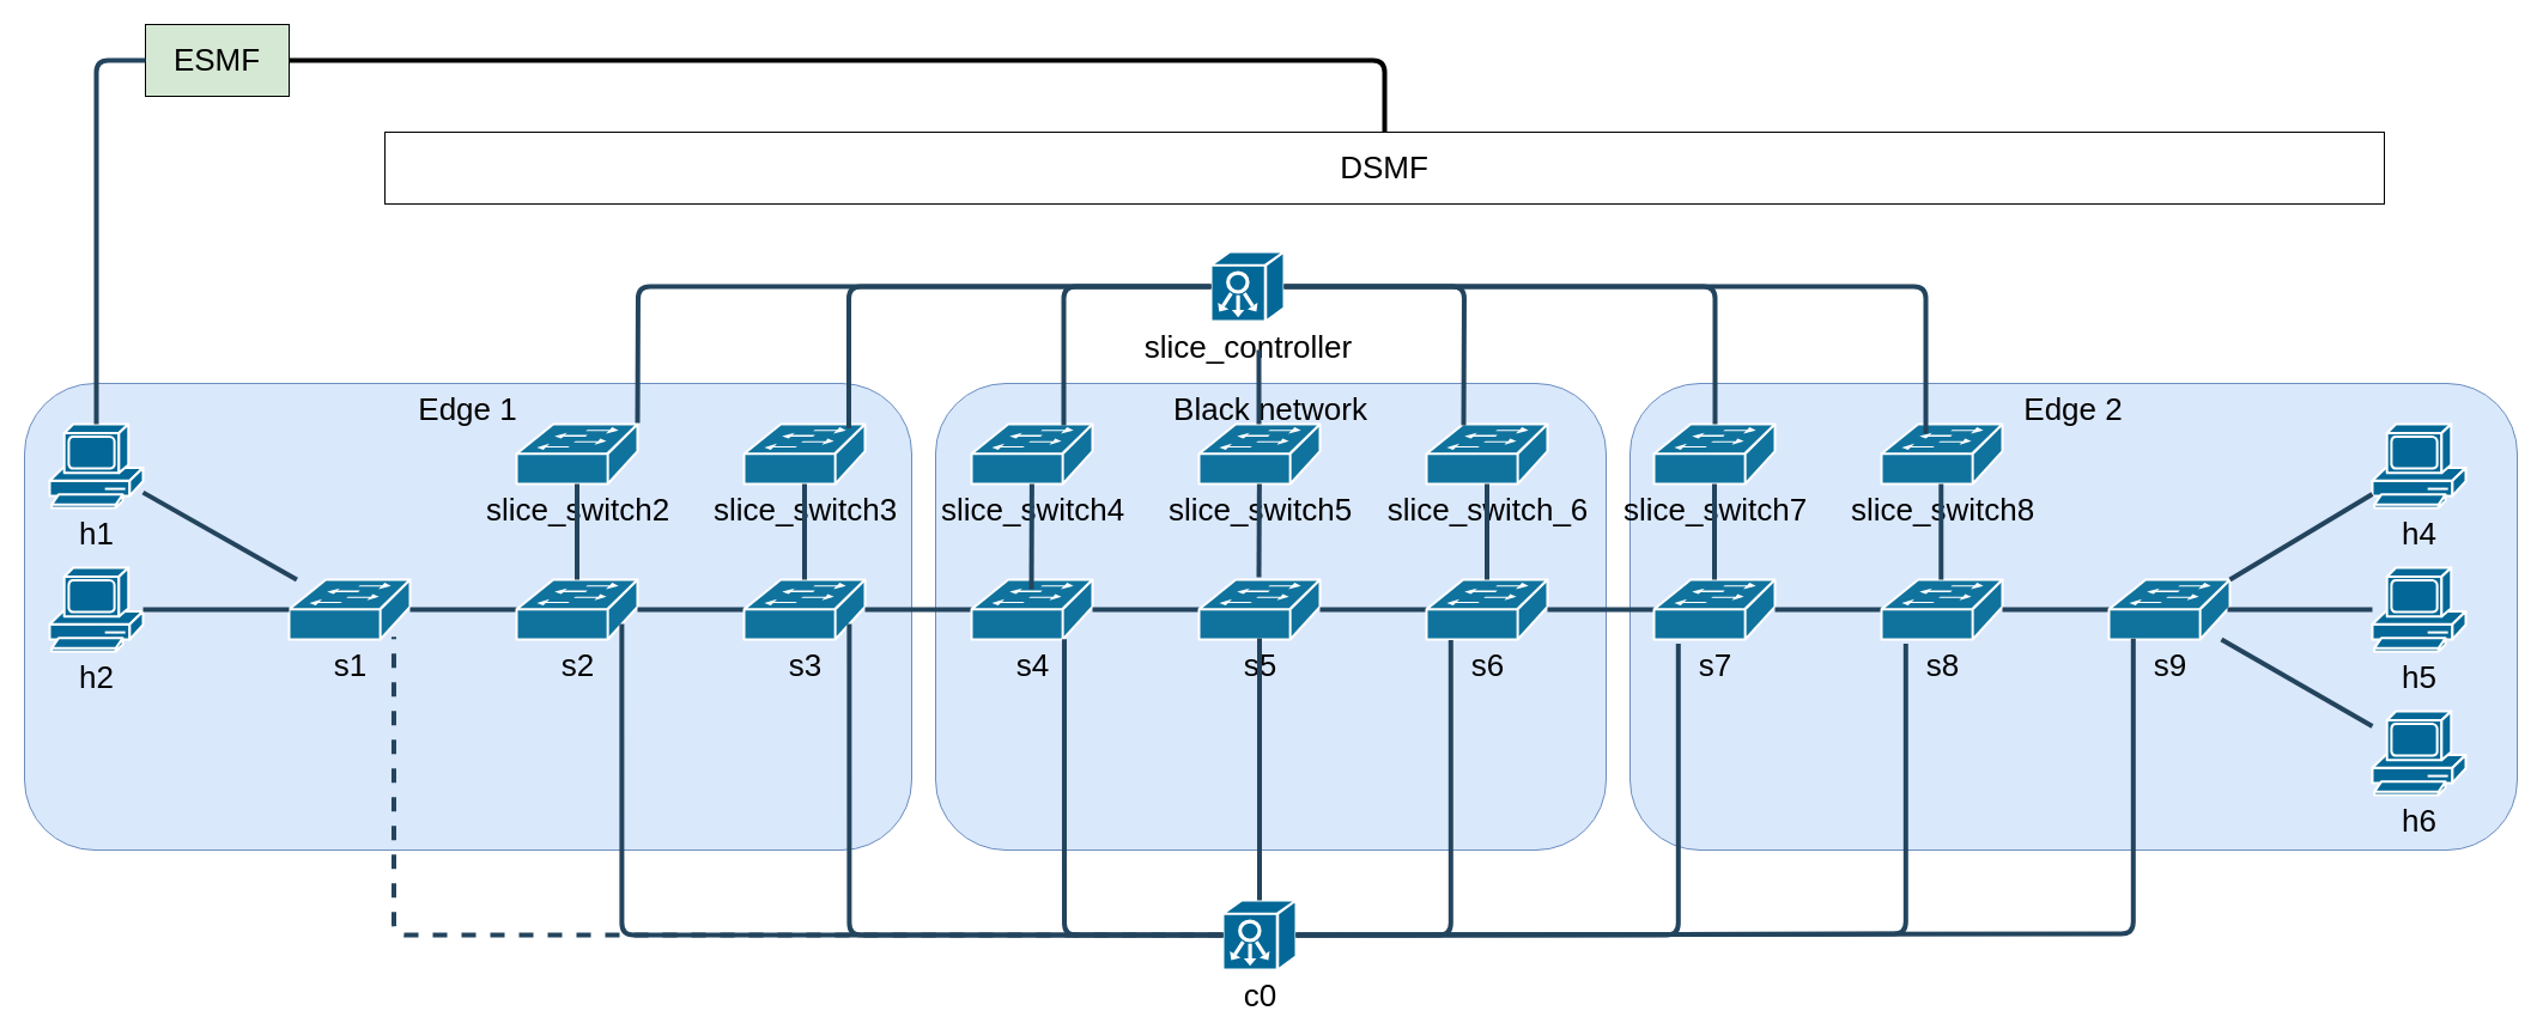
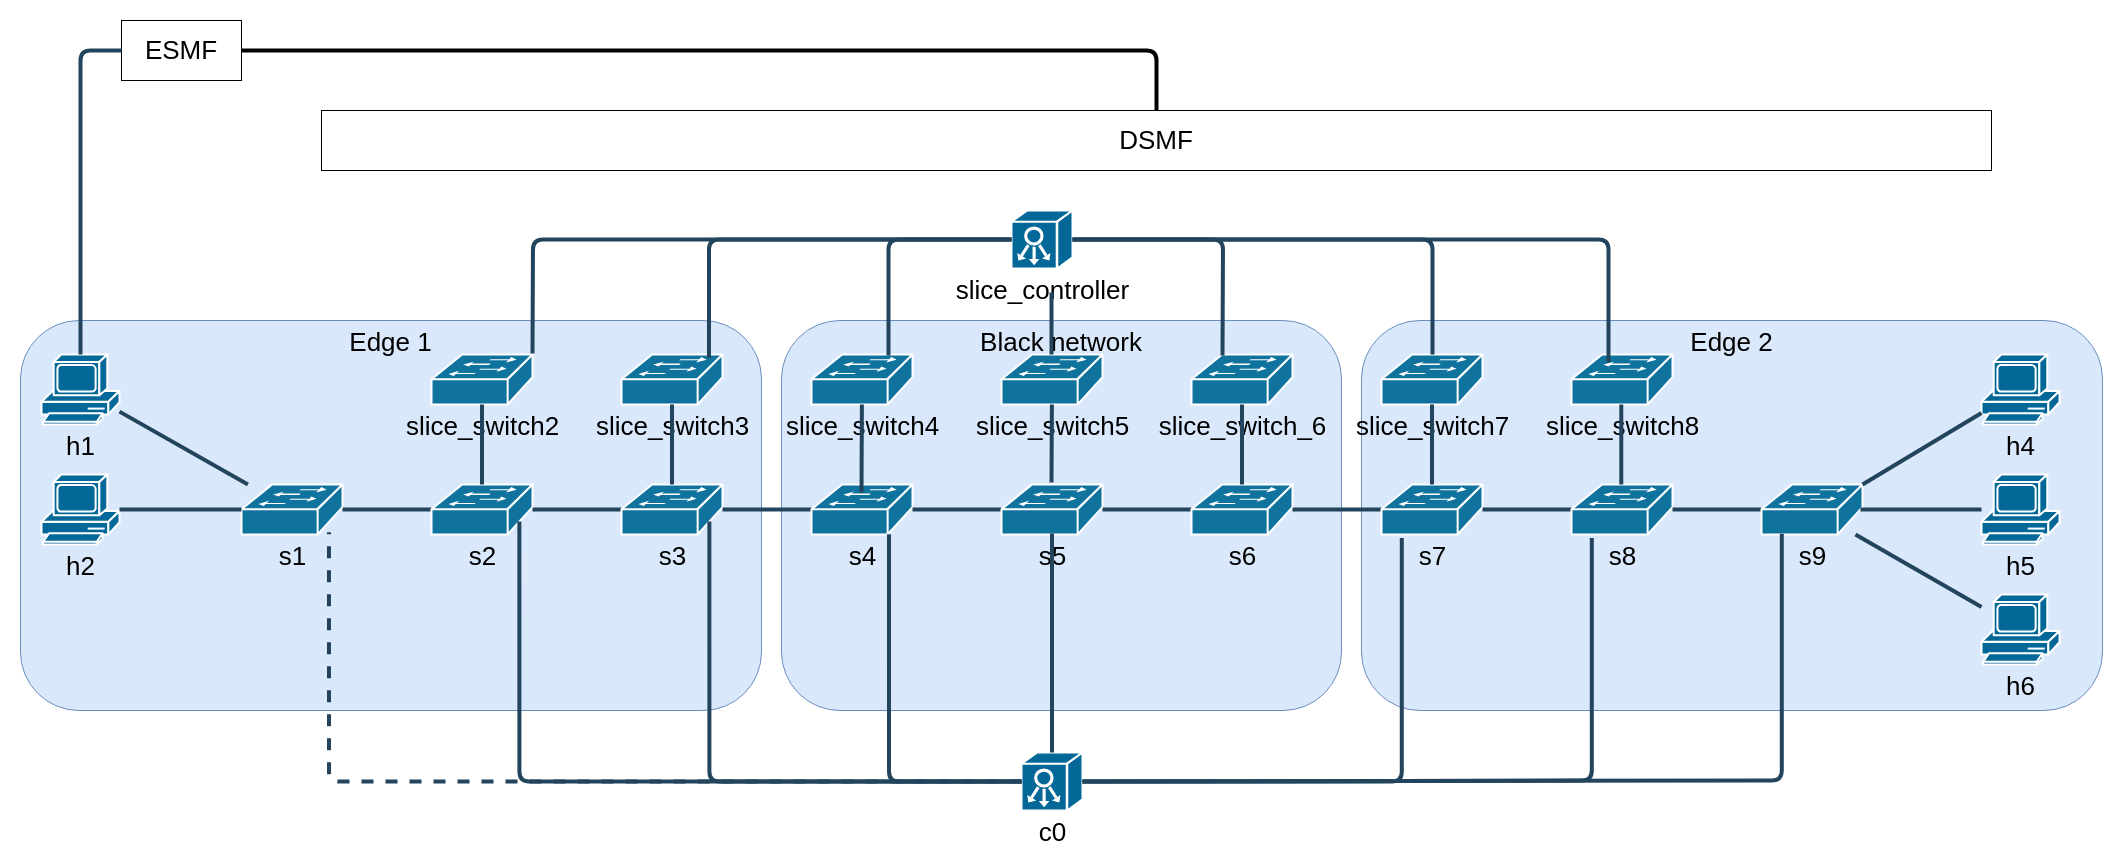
- <mxCell id="65" value="&lt;font style=&quot;font-size: 26px;&quot;&gt;ESMF&lt;/font&gt;" style="rounded=0;whiteSpace=wrap;html=1;fillColor=#d5e8d4;" vertex="1" parent="1"><mxGeometry x="121" y="20" width="120" height="60" as="geometry" /></mxCell>
+ <mxCell id="65" value="&lt;font style=&quot;font-size: 26px;&quot;&gt;ESMF&lt;/font&gt;" style="rounded=0;whiteSpace=wrap;html=1;" vertex="1" parent="1"><mxGeometry x="121" y="20" width="120" height="60" as="geometry" /></mxCell>
- <mxCell id="37" style="edgeStyle=orthogonalEdgeStyle;rounded=1;html=1;strokeColor=#23445D;endArrow=none;endFill=0;strokeWidth=4;exitX=1;exitY=0.5;exitDx=0;exitDy=0;exitPerimeter=0;entryX=0.201;entryY=1.011;entryDx=0;entryDy=0;entryPerimeter=0;" edge="1" parent="1" source="32" target="15"><mxGeometry relative="1" as="geometry"><mxPoint x="671" y="559" as="sourcePoint" /><mxPoint x="582" y="559" as="targetPoint" /></mxGeometry></mxCell>
